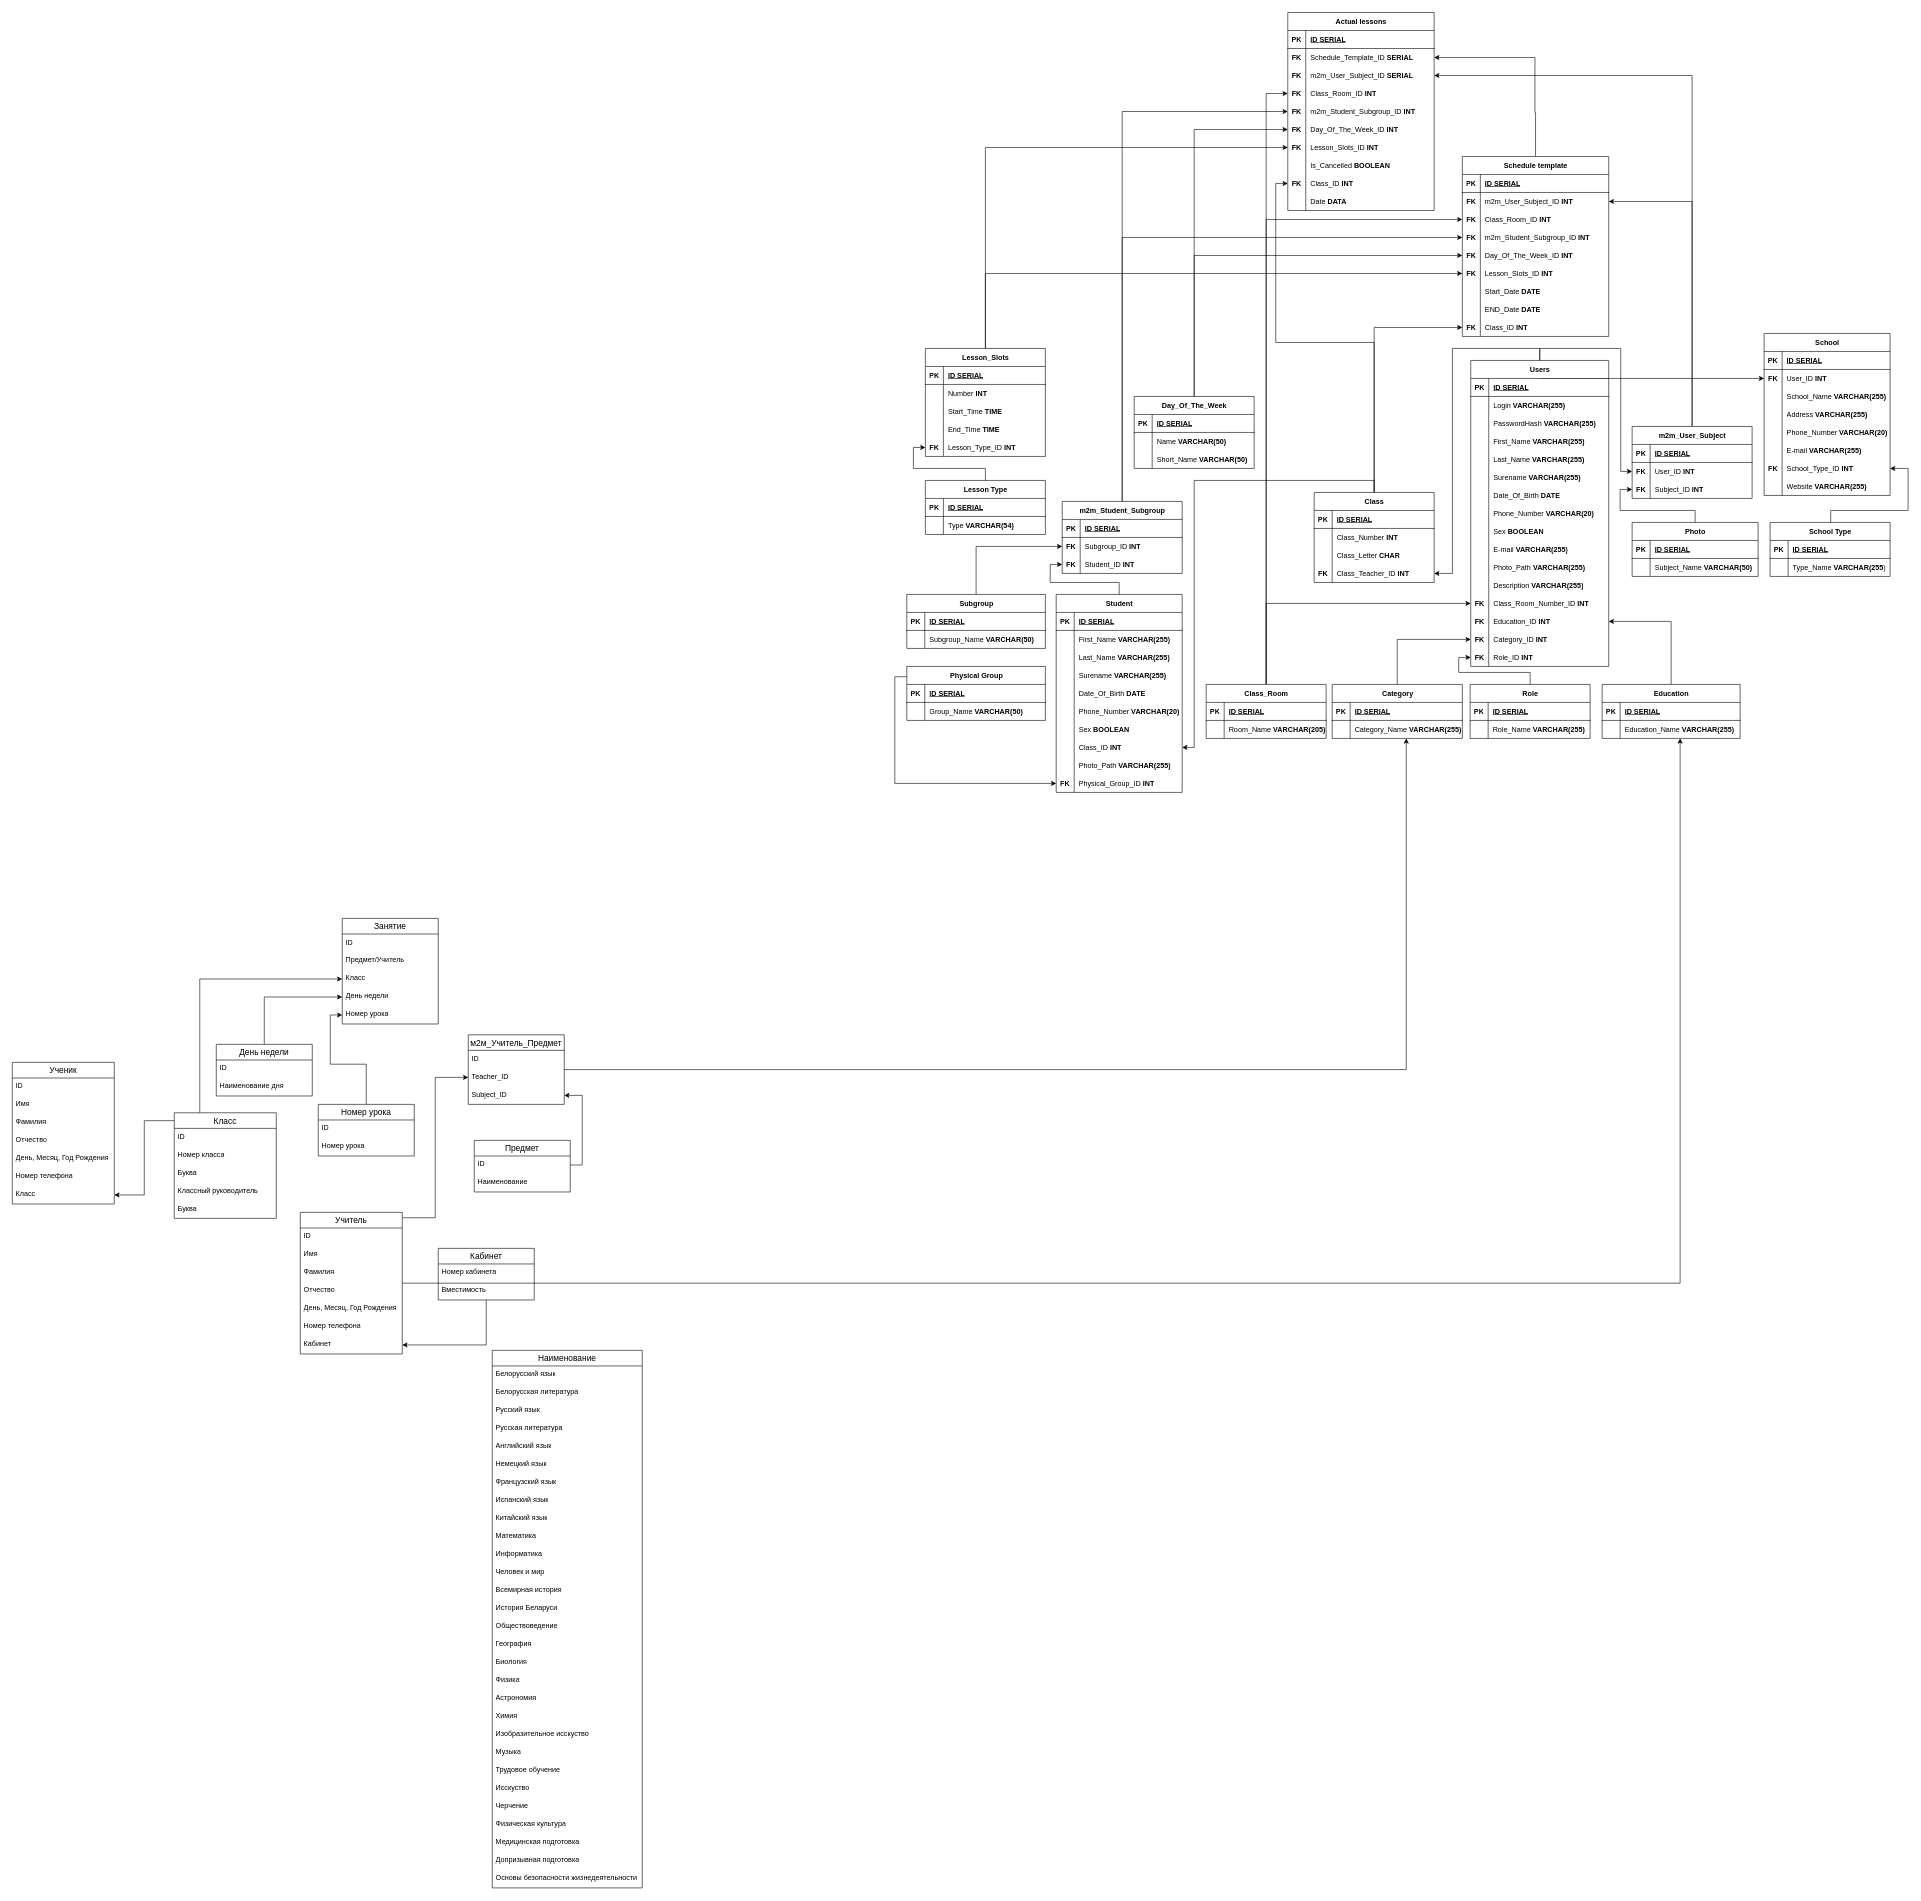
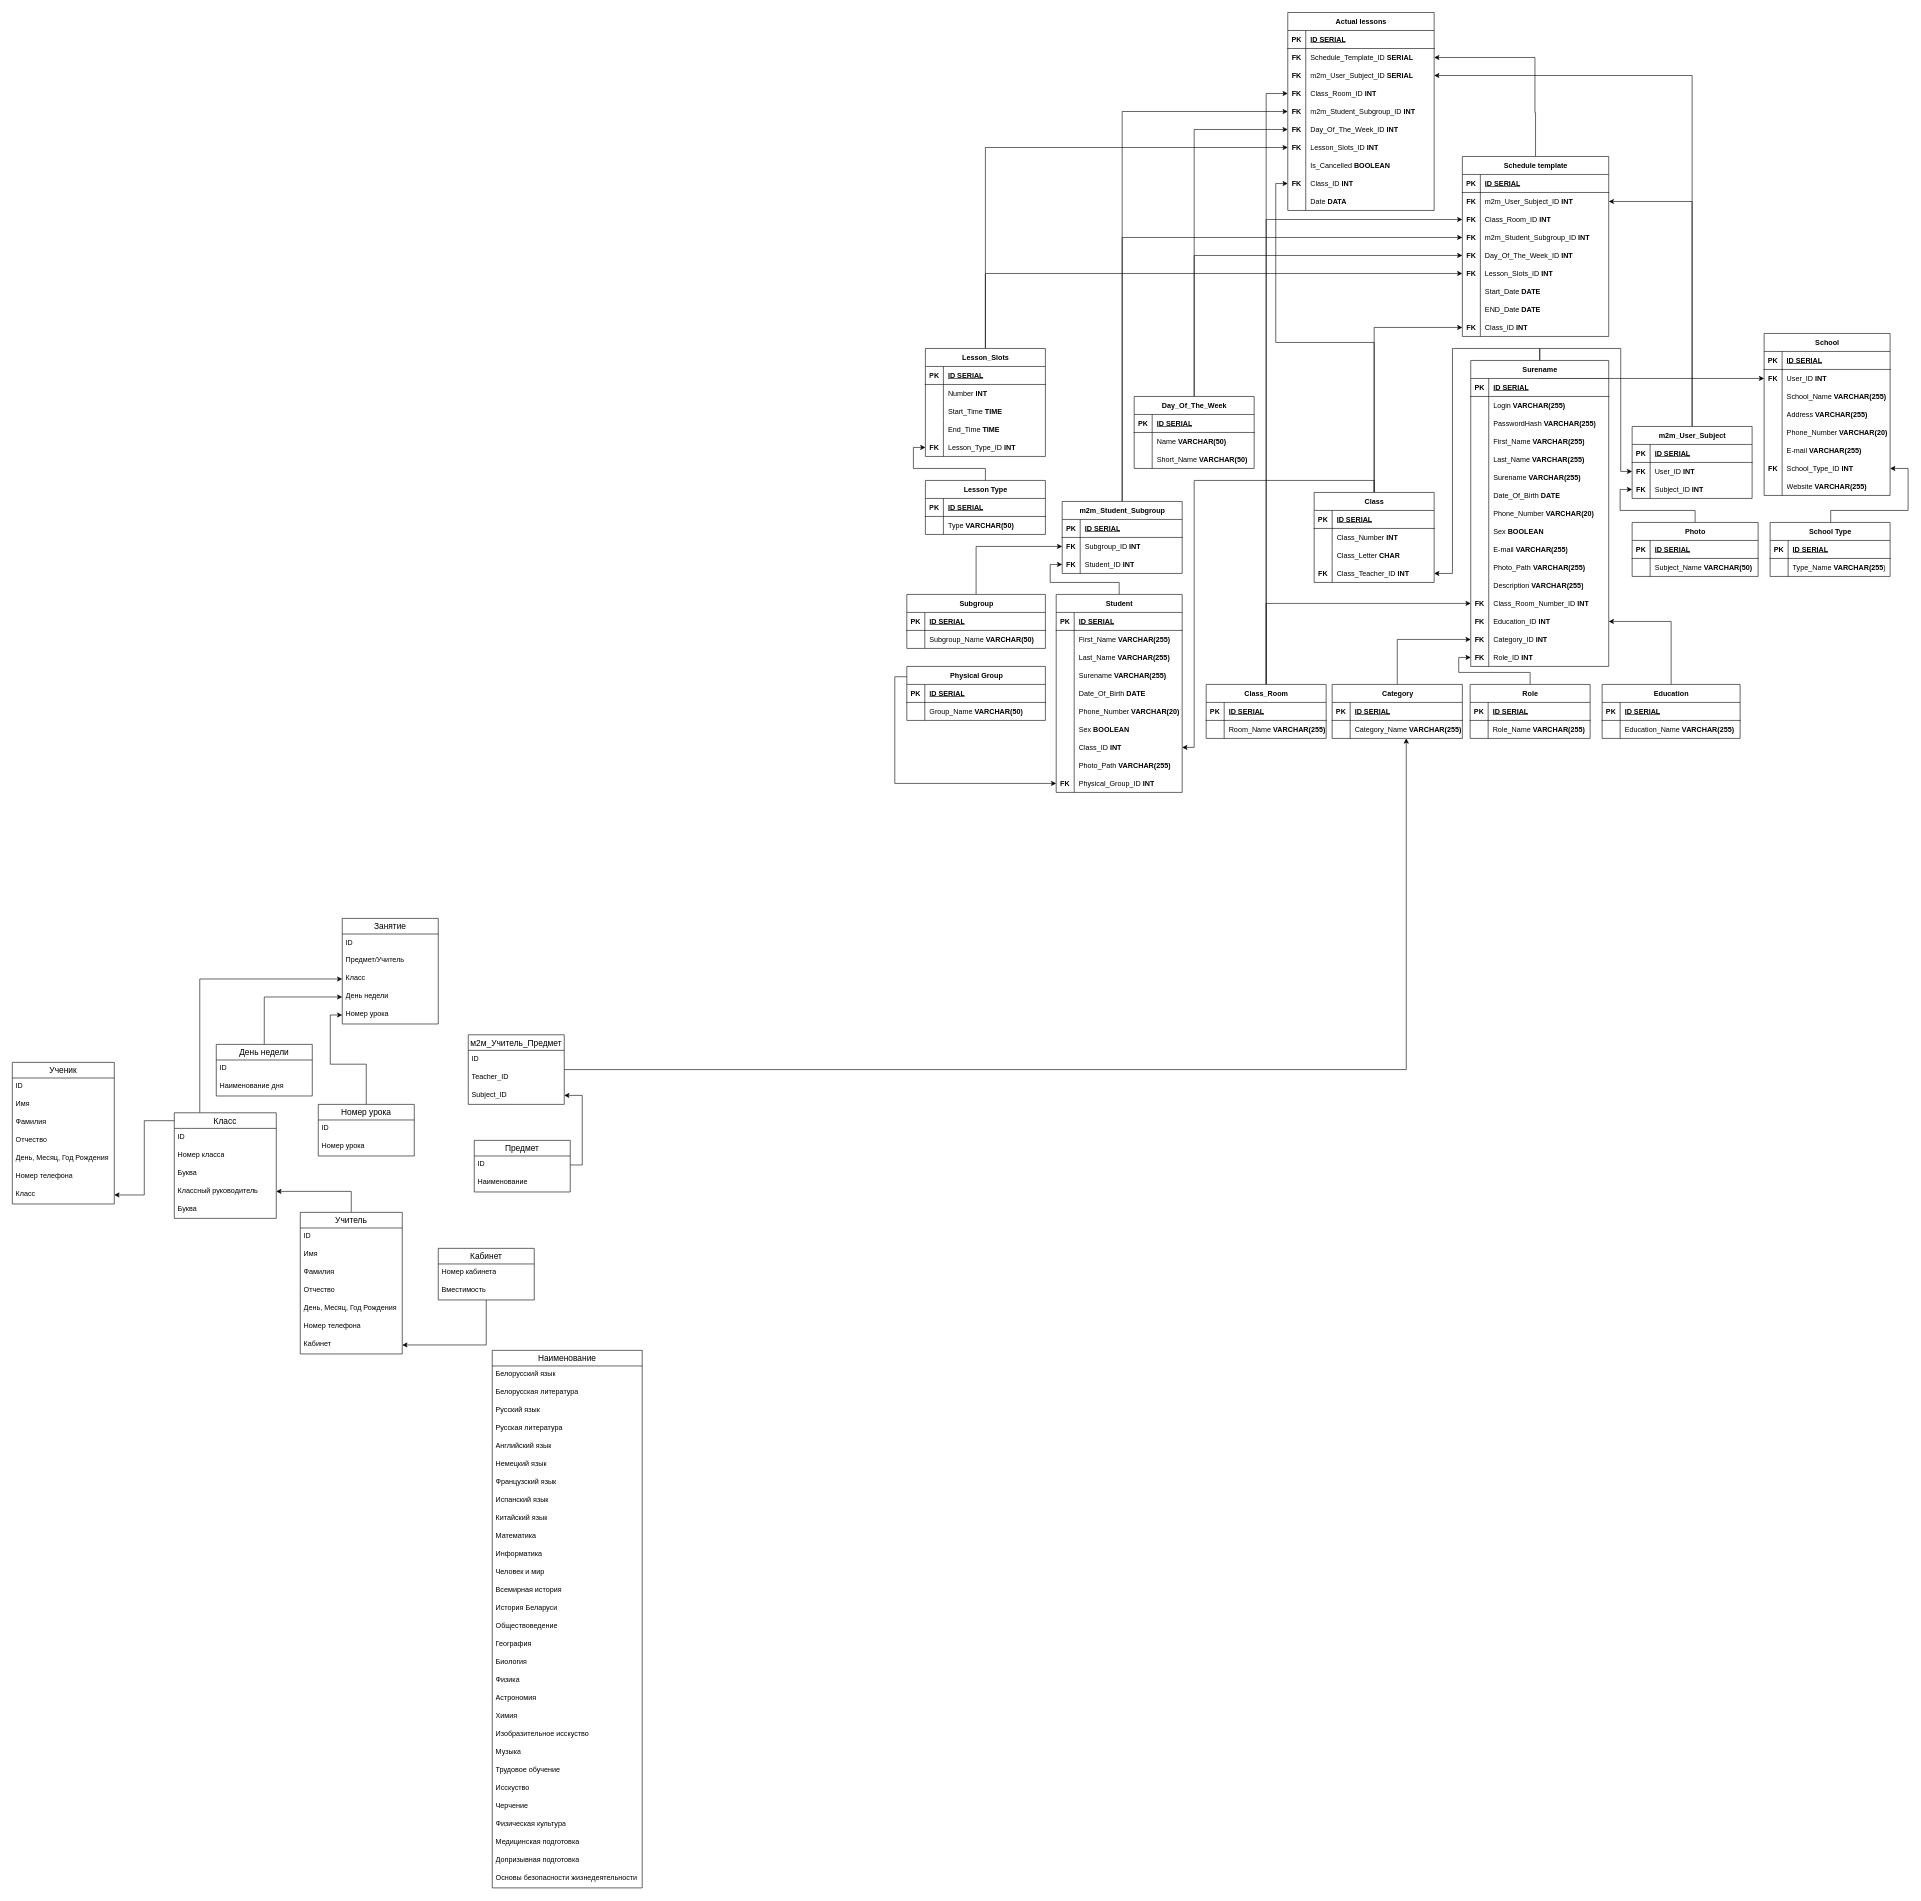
- <mxCell id="88" value="Users" style="shape=table;startSize=30;container=1;collapsible=1;childLayout=tableLayout;fixedRows=1;rowLines=0;fontStyle=1;align=center;resizeLast=1;html=1;" parent="1" vertex="1"><mxGeometry x="2451" y="600" width="230" height="510" as="geometry" /></mxCell>
+ <mxCell id="88" value="Surename" style="shape=table;startSize=30;container=1;collapsible=1;childLayout=tableLayout;fixedRows=1;rowLines=0;fontStyle=1;align=center;resizeLast=1;html=1;" parent="1" vertex="1"><mxGeometry x="2451" y="600" width="230" height="510" as="geometry" /></mxCell>
- <mxCell id="327" value="Type&amp;nbsp;&lt;b&gt;VARCHAR(54)&lt;/b&gt;" style="shape=partialRectangle;connectable=0;fillColor=none;top=0;left=0;bottom=0;right=0;align=left;spacingLeft=6;overflow=hidden;whiteSpace=wrap;html=1;" parent="325" vertex="1"><mxGeometry x="30" width="170" height="30" as="geometry"><mxRectangle width="170" height="30" as="alternateBounds" /></mxGeometry></mxCell>
+ <mxCell id="327" value="Type&amp;nbsp;&lt;b&gt;VARCHAR(50)&lt;/b&gt;" style="shape=partialRectangle;connectable=0;fillColor=none;top=0;left=0;bottom=0;right=0;align=left;spacingLeft=6;overflow=hidden;whiteSpace=wrap;html=1;" parent="325" vertex="1"><mxGeometry x="30" width="170" height="30" as="geometry"><mxRectangle width="170" height="30" as="alternateBounds" /></mxGeometry></mxCell>
- <mxCell id="170" value="Room_Name &lt;b&gt;VARCHAR(205)&lt;/b&gt;" style="shape=partialRectangle;connectable=0;fillColor=none;top=0;left=0;bottom=0;right=0;align=left;spacingLeft=6;overflow=hidden;whiteSpace=wrap;html=1;" parent="168" vertex="1"><mxGeometry x="30" width="170" height="30" as="geometry"><mxRectangle width="170" height="30" as="alternateBounds" /></mxGeometry></mxCell>
+ <mxCell id="170" value="Room_Name &lt;b&gt;VARCHAR(255)&lt;/b&gt;" style="shape=partialRectangle;connectable=0;fillColor=none;top=0;left=0;bottom=0;right=0;align=left;spacingLeft=6;overflow=hidden;whiteSpace=wrap;html=1;" parent="168" vertex="1"><mxGeometry x="30" width="170" height="30" as="geometry"><mxRectangle width="170" height="30" as="alternateBounds" /></mxGeometry></mxCell>
- <mxCell id="2" style="edgeStyle=orthogonalEdgeStyle;rounded=0;orthogonalLoop=1;jettySize=auto;html=1;" parent="1" source="3" target="160" edge="1"><mxGeometry relative="1" as="geometry" /></mxCell>
+ <mxCell id="2" style="edgeStyle=orthogonalEdgeStyle;rounded=0;orthogonalLoop=1;jettySize=auto;html=1;entryX=1;entryY=0.5;entryDx=0;entryDy=0;" parent="1" source="3" target="69" edge="1"><mxGeometry relative="1" as="geometry" /></mxCell>
- <mxCell id="54" style="edgeStyle=orthogonalEdgeStyle;rounded=0;orthogonalLoop=1;jettySize=auto;html=1;entryX=0;entryY=0.5;entryDx=0;entryDy=0;exitX=1.001;exitY=0.038;exitDx=0;exitDy=0;exitPerimeter=0;" parent="1" source="3" target="51" edge="1"><mxGeometry relative="1" as="geometry"><mxPoint x="627" y="2120" as="sourcePoint" /></mxGeometry></mxCell>
